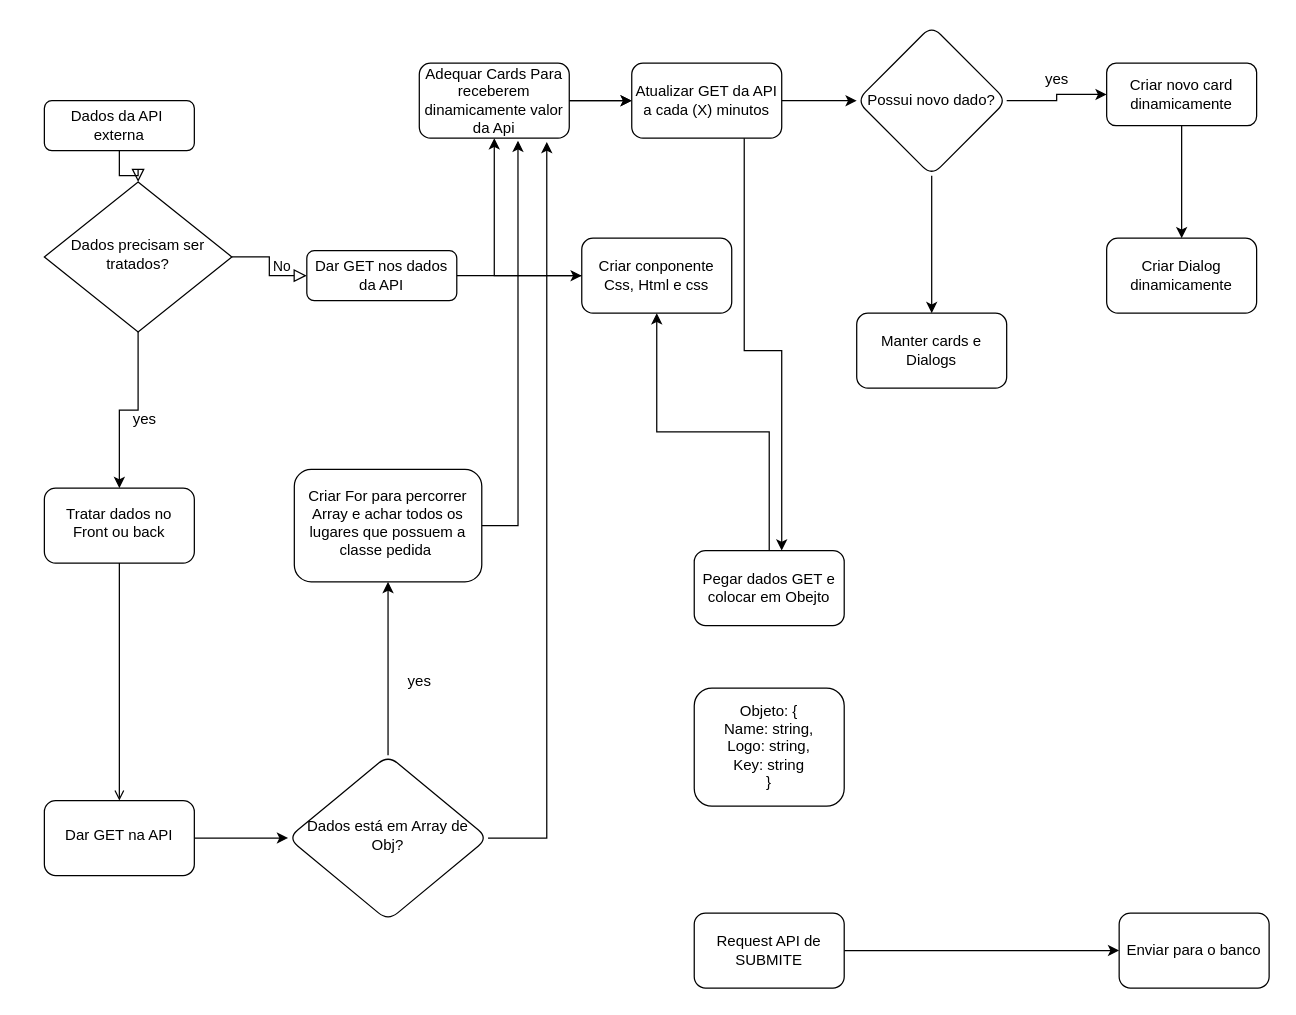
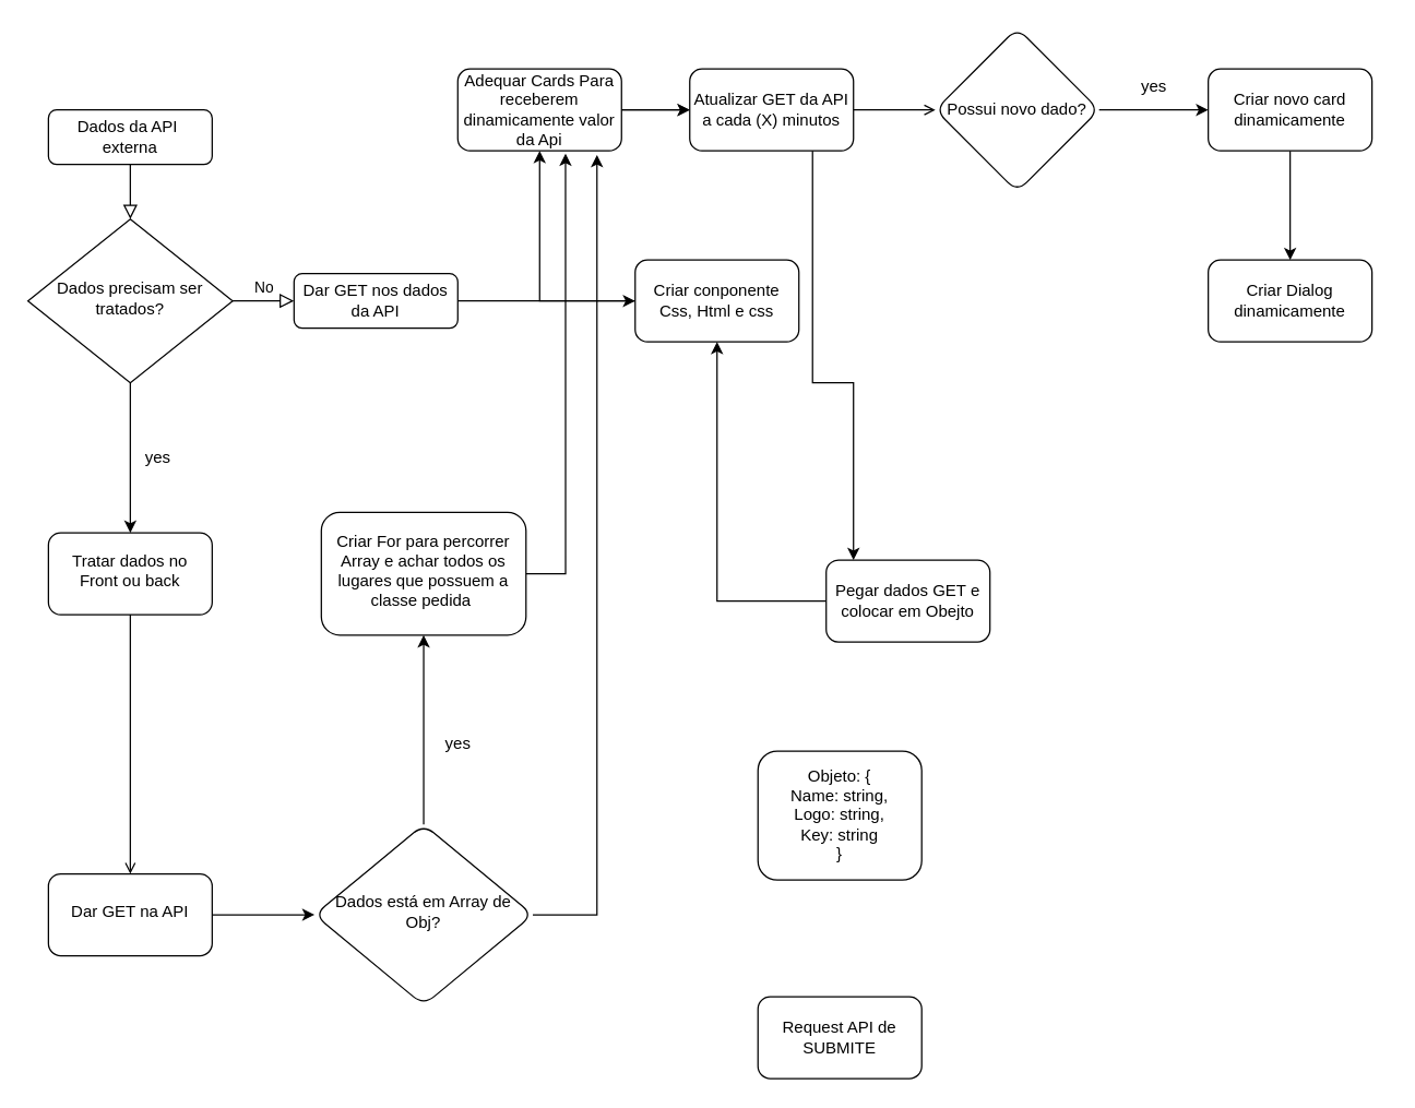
- <mxCell id="18" value="Criar novo card dinamicamente" style="whiteSpace=wrap;html=1;rounded=1;glass=0;strokeWidth=1;shadow=0;" vertex="1" parent="1"><mxGeometry x="885" y="50" width="120" height="50" as="geometry" /></mxCell>
+ <mxCell id="18" value="Criar novo card dinamicamente" style="whiteSpace=wrap;html=1;rounded=1;glass=0;strokeWidth=1;shadow=0;" vertex="1" parent="1"><mxGeometry x="885" y="50" width="120" height="60" as="geometry" /></mxCell>
- <mxCell id="11" value="" style="edgeStyle=orthogonalEdgeStyle;rounded=0;orthogonalLoop=1;jettySize=auto;html=1;" edge="1" parent="1" source="22" target="16"><mxGeometry relative="1" as="geometry" /></mxCell>
+ <mxCell id="11" value="" style="edgeStyle=orthogonalEdgeStyle;rounded=0;orthogonalLoop=1;jettySize=auto;html=1;endArrow=open;" edge="1" parent="1" source="22" target="16"><mxGeometry relative="1" as="geometry" /></mxCell>
- <mxCell id="15" value="" style="edgeStyle=orthogonalEdgeStyle;rounded=0;orthogonalLoop=1;jettySize=auto;html=1;" edge="1" parent="1" source="16" target="20"><mxGeometry relative="1" as="geometry" /></mxCell>
- <mxCell id="6" value="&lt;font style=&quot;font-size: 12px;&quot;&gt;Dados precisam ser tratados?&lt;/font&gt;" style="rhombus;whiteSpace=wrap;html=1;shadow=0;fontFamily=Helvetica;fontSize=12;align=center;strokeWidth=1;spacing=6;spacingTop=-4;" parent="1" vertex="1"><mxGeometry x="35" y="145" width="150" height="120" as="geometry" /></mxCell>
+ <mxCell id="6" value="&lt;font style=&quot;font-size: 12px;&quot;&gt;Dados precisam ser tratados?&lt;/font&gt;" style="rhombus;whiteSpace=wrap;html=1;shadow=0;fontFamily=Helvetica;fontSize=12;align=center;strokeWidth=1;spacing=6;spacingTop=-4;" parent="1" vertex="1"><mxGeometry x="20" y="160" width="150" height="120" as="geometry" /></mxCell>
- <mxCell id="8" value="Dar GET nos dados da API" style="rounded=1;whiteSpace=wrap;html=1;fontSize=12;glass=0;strokeWidth=1;shadow=0;" parent="1" vertex="1"><mxGeometry x="245" y="200" width="120" height="40" as="geometry" /></mxCell>
+ <mxCell id="8" value="Dar GET nos dados da API" style="rounded=1;whiteSpace=wrap;html=1;fontSize=12;glass=0;strokeWidth=1;shadow=0;" parent="1" vertex="1"><mxGeometry x="215" y="200" width="120" height="40" as="geometry" /></mxCell>
- <mxCell id="20" value="Manter cards e Dialogs" style="whiteSpace=wrap;html=1;rounded=1;glass=0;strokeWidth=1;shadow=0;" vertex="1" parent="1"><mxGeometry x="685" y="250" width="120" height="60" as="geometry" /></mxCell>
- <mxCell id="37" value="Pegar dados GET e colocar em Obejto" style="whiteSpace=wrap;html=1;rounded=1;glass=0;strokeWidth=1;shadow=0;" vertex="1" parent="1"><mxGeometry x="555" y="440" width="120" height="60" as="geometry" /></mxCell>
+ <mxCell id="37" value="Pegar dados GET e colocar em Obejto" style="whiteSpace=wrap;html=1;rounded=1;glass=0;strokeWidth=1;shadow=0;" vertex="1" parent="1"><mxGeometry x="605" y="410" width="120" height="60" as="geometry" /></mxCell>
- <mxCell id="38" value="" style="edgeStyle=orthogonalEdgeStyle;rounded=0;orthogonalLoop=1;jettySize=auto;html=1;" edge="1" parent="1" source="39" target="40"><mxGeometry relative="1" as="geometry" /></mxCell>
- <mxCell id="40" value="Enviar para o banco" style="whiteSpace=wrap;html=1;rounded=1;glass=0;strokeWidth=1;shadow=0;" vertex="1" parent="1"><mxGeometry x="895" y="730" width="120" height="60" as="geometry" /></mxCell>
